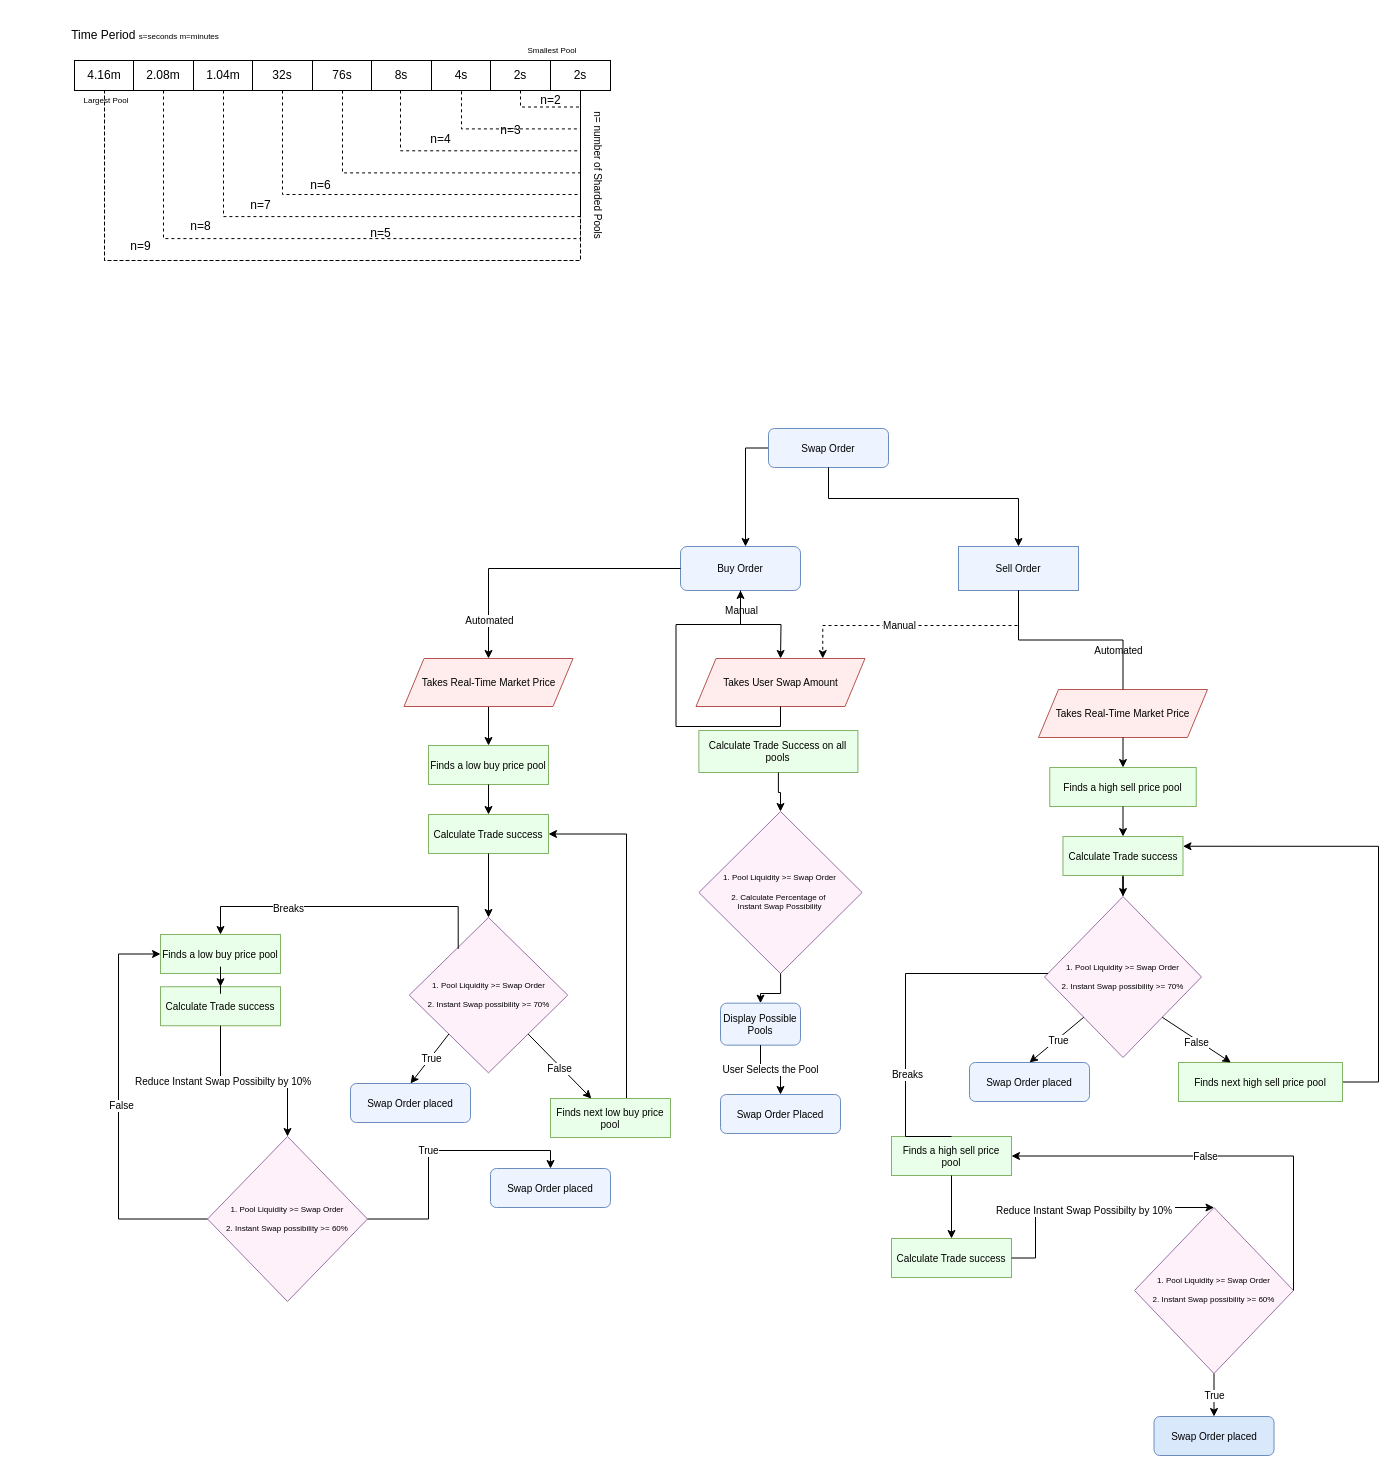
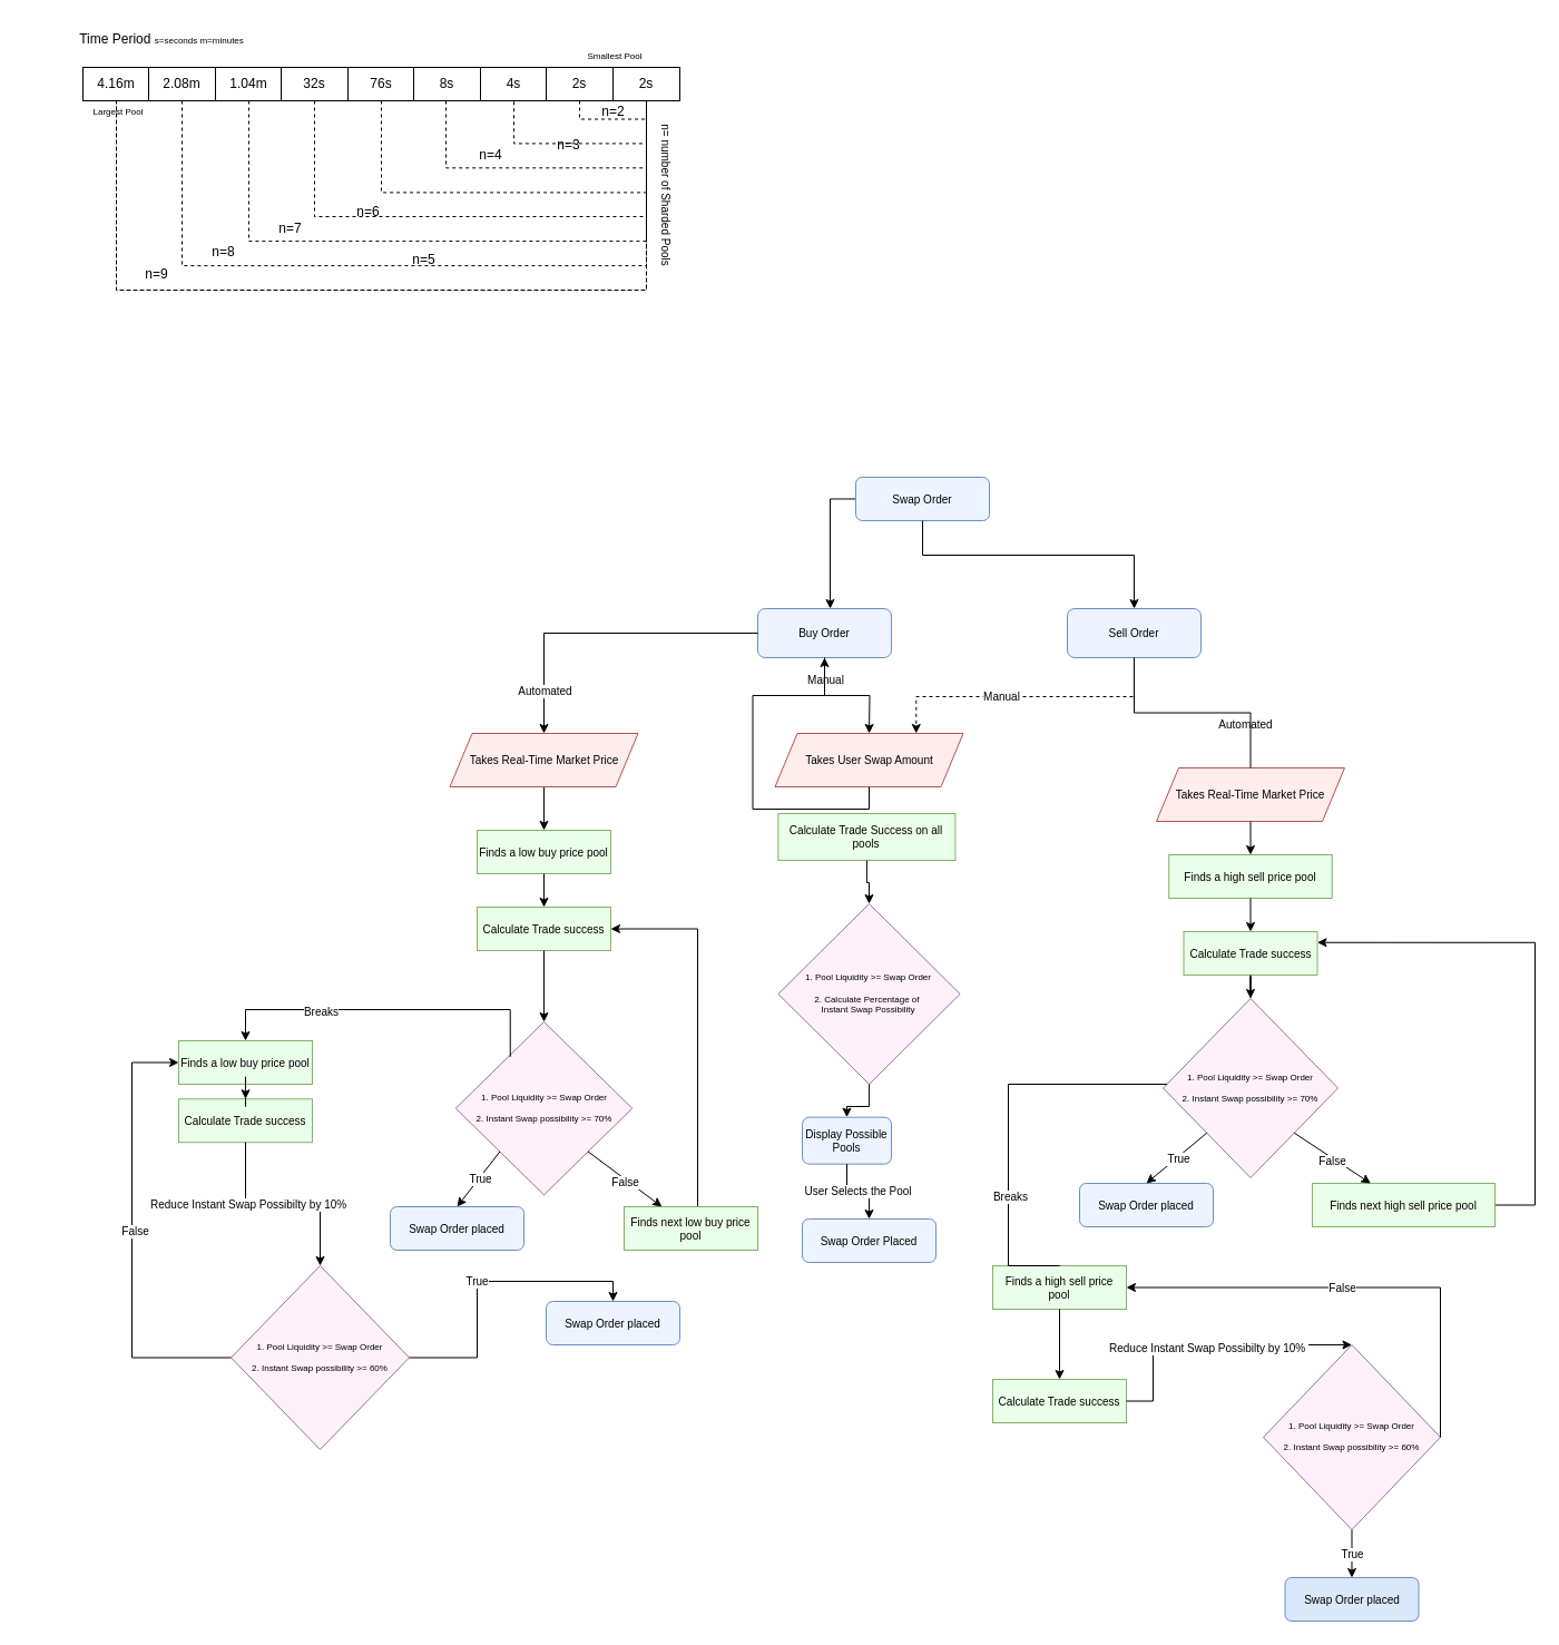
- <mxCell id="29" value="n=6" style="text;html=1;align=center;verticalAlign=middle;resizable=0;points=[];autosize=1;strokeColor=none;fillColor=none;" parent="1" vertex="1"><mxGeometry x="300" y="175.001" width="40" height="20" as="geometry" /></mxCell>
+ <mxCell id="29" value="n=6" style="text;html=1;align=center;verticalAlign=middle;resizable=0;points=[];autosize=1;strokeColor=none;fillColor=none;" parent="1" vertex="1"><mxGeometry x="310" y="180.001" width="40" height="20" as="geometry" /></mxCell>
- <mxCell id="39" value="&lt;span style=&quot;font-size: 10px&quot;&gt;Sell Order&lt;/span&gt;" style="whiteSpace=wrap;html=1;fillColor=#EDF4FF;strokeColor=#6c8ebf;rounded=0;" vertex="1" parent="32"><mxGeometry x="840" y="118" width="120" height="44" as="geometry" /></mxCell>
+ <mxCell id="39" value="&lt;span style=&quot;font-size: 10px&quot;&gt;Sell Order&lt;/span&gt;" style="rounded=1;whiteSpace=wrap;html=1;fillColor=#EDF4FF;strokeColor=#6c8ebf;" vertex="1" parent="32"><mxGeometry x="840" y="118" width="120" height="44" as="geometry" /></mxCell>
- <mxCell id="45" value="Finds next low buy price pool" style="rounded=0;whiteSpace=wrap;html=1;fontSize=10;fillColor=#EAFFE9;strokeColor=#82b366;" vertex="1" parent="32"><mxGeometry x="432" y="670" width="120" height="39" as="geometry" /></mxCell>
+ <mxCell id="45" value="Finds next low buy price pool" style="rounded=0;whiteSpace=wrap;html=1;fontSize=10;fillColor=#EAFFE9;strokeColor=#82b366;" vertex="1" parent="32"><mxGeometry x="442" y="655" width="120" height="39" as="geometry" /></mxCell>
